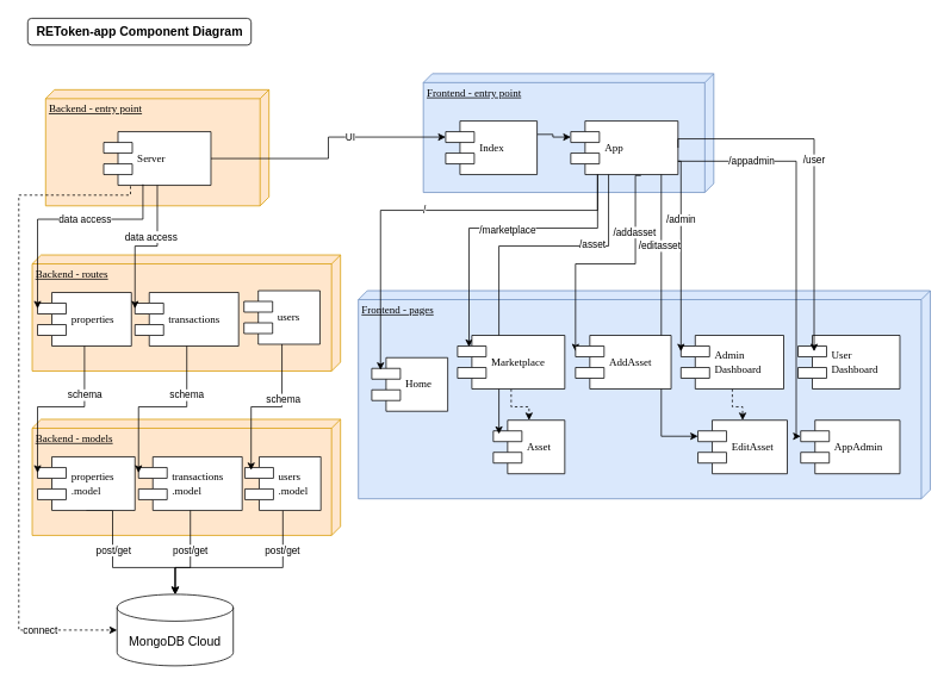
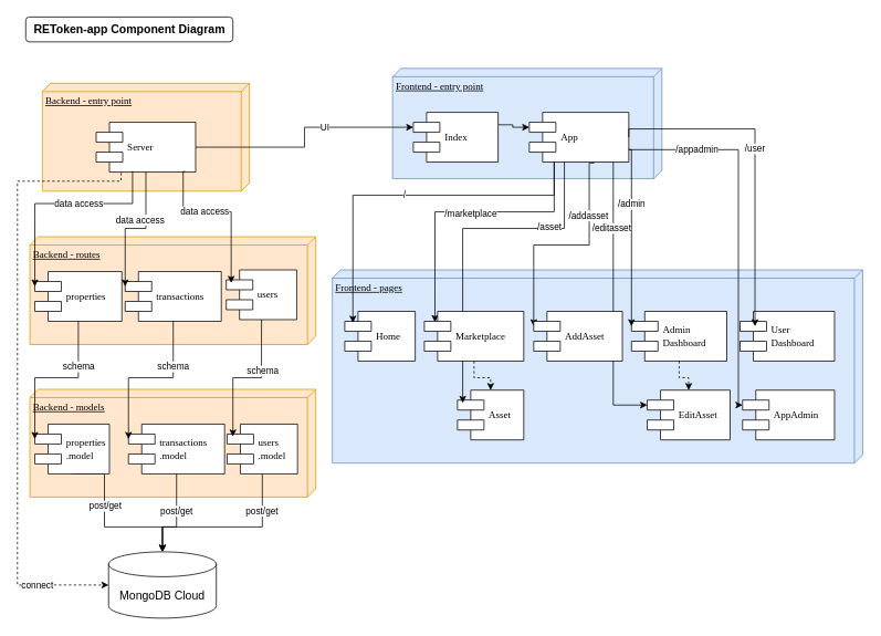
+ <mxCell id="15" style="edgeStyle=orthogonalEdgeStyle;rounded=0;orthogonalLoop=1;jettySize=auto;html=1;exitX=0.895;exitY=0.99;exitDx=0;exitDy=0;entryX=0.07;entryY=0.263;entryDx=0;entryDy=0;entryPerimeter=0;exitPerimeter=0;" parent="1" source="11" target="14" edge="1"><mxGeometry relative="1" as="geometry"><mxPoint x="155" y="220" as="sourcePoint" /><mxPoint x="10" y="370" as="targetPoint" /><Array as="points"><mxPoint x="220" y="206" /><mxPoint x="220" y="255" /><mxPoint x="278" y="255" /></Array></mxGeometry></mxCell>
+ <mxCell id="16" value="data access" style="edgeLabel;html=1;align=center;verticalAlign=middle;resizable=0;points=[];" parent="15" vertex="1" connectable="0"><mxGeometry x="0.04" y="1" relative="1" as="geometry"><mxPoint x="-24.55" as="offset" /></mxGeometry></mxCell>
- <mxCell id="33" value="Home" style="shape=component;align=left;spacingLeft=36;rounded=0;shadow=0;comic=0;labelBackgroundColor=none;strokeWidth=1;fontFamily=Verdana;fontSize=12;html=1;" parent="1" vertex="1"><mxGeometry x="415" y="400" width="85" height="60" as="geometry" /></mxCell>
+ <mxCell id="33" value="Home" style="shape=component;align=left;spacingLeft=36;rounded=0;shadow=0;comic=0;labelBackgroundColor=none;strokeWidth=1;fontFamily=Verdana;fontSize=12;html=1;" parent="1" vertex="1"><mxGeometry x="415" y="375" width="85" height="60" as="geometry" /></mxCell>
- <mxCell id="22" value="properties&lt;br&gt;.model" style="shape=component;align=left;spacingLeft=36;rounded=0;shadow=0;comic=0;labelBackgroundColor=none;strokeWidth=1;fontFamily=Verdana;fontSize=12;html=1;" parent="1" vertex="1"><mxGeometry x="40.99" y="511" width="109.01" height="60" as="geometry" /></mxCell>
+ <mxCell id="22" value="properties&lt;br&gt;.model" style="shape=component;align=left;spacingLeft=36;rounded=0;shadow=0;comic=0;labelBackgroundColor=none;strokeWidth=1;fontFamily=Verdana;fontSize=12;html=1;" parent="1" vertex="1"><mxGeometry x="40.99" y="511" width="90" height="60" as="geometry" /></mxCell>
